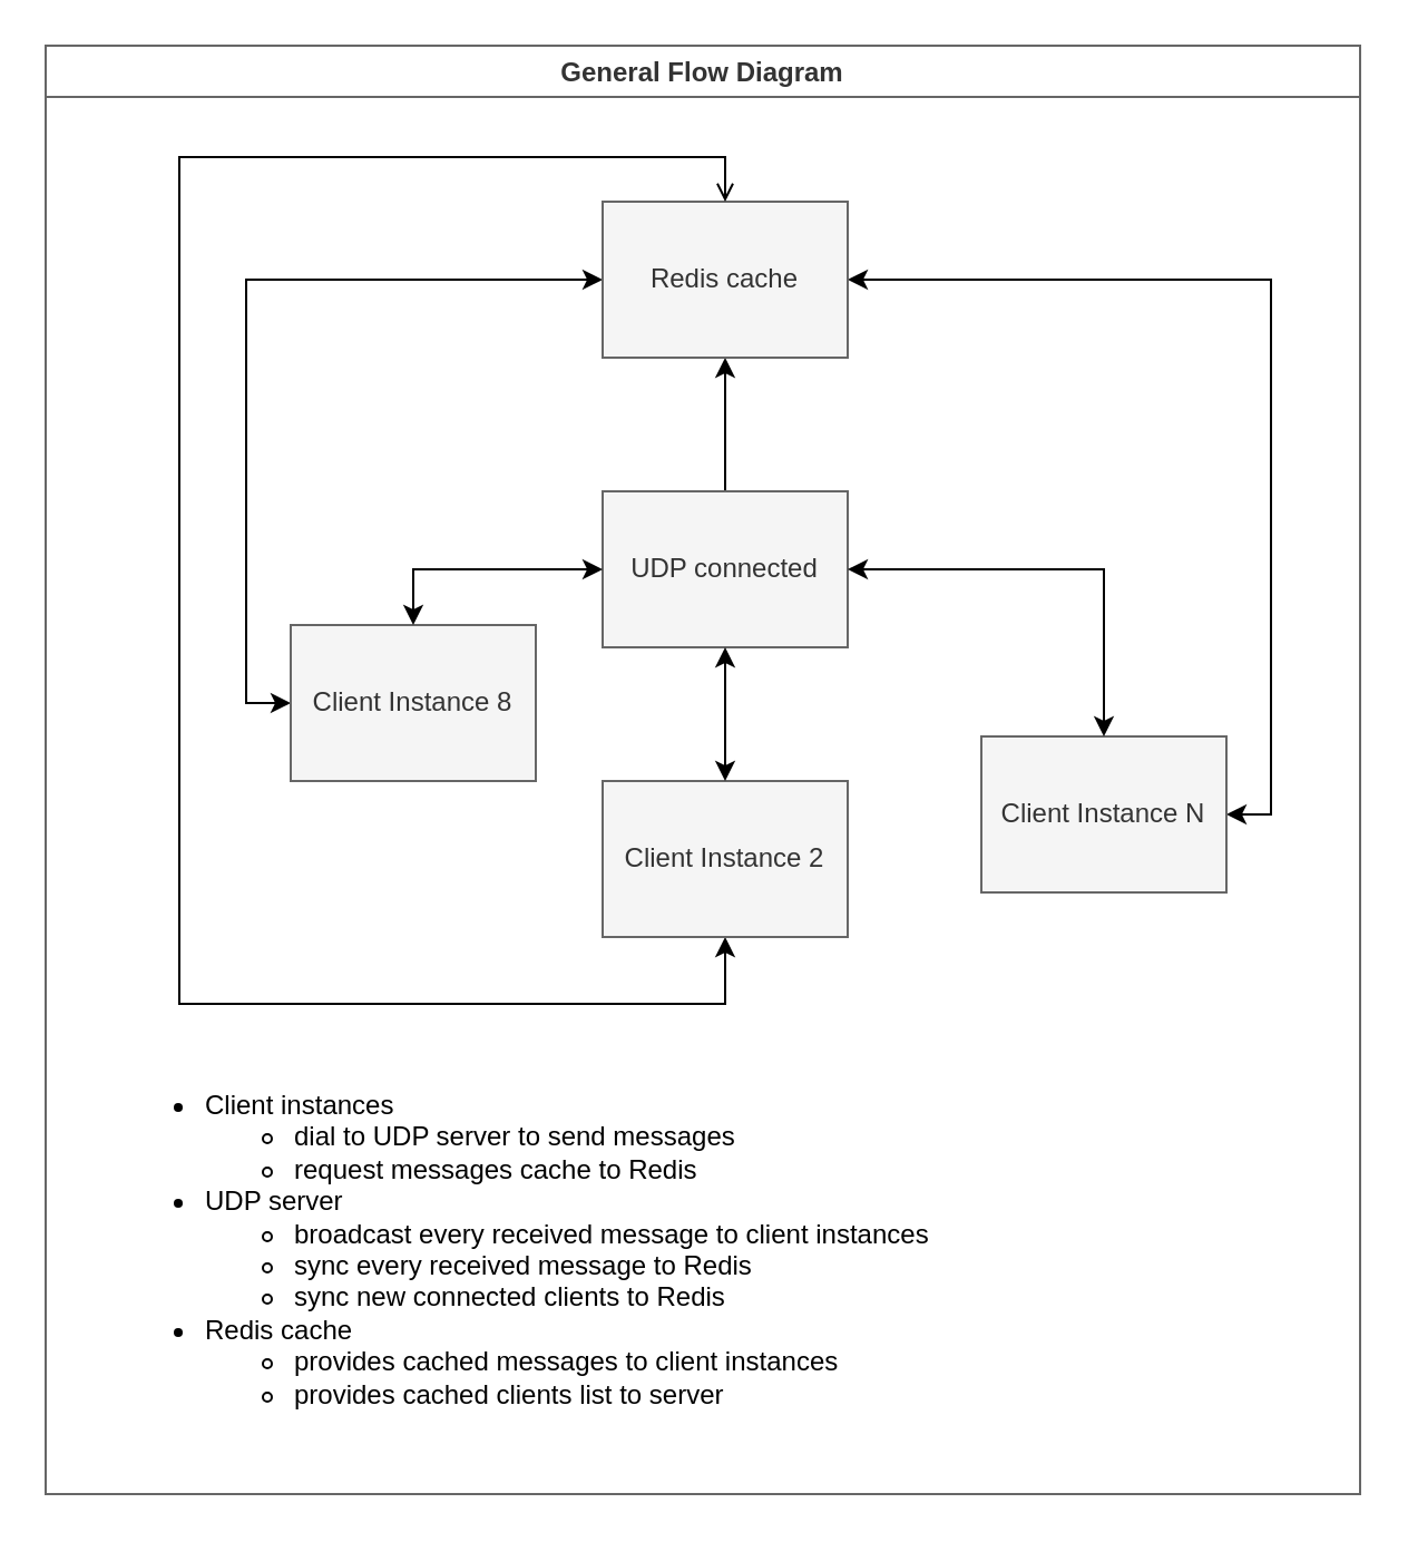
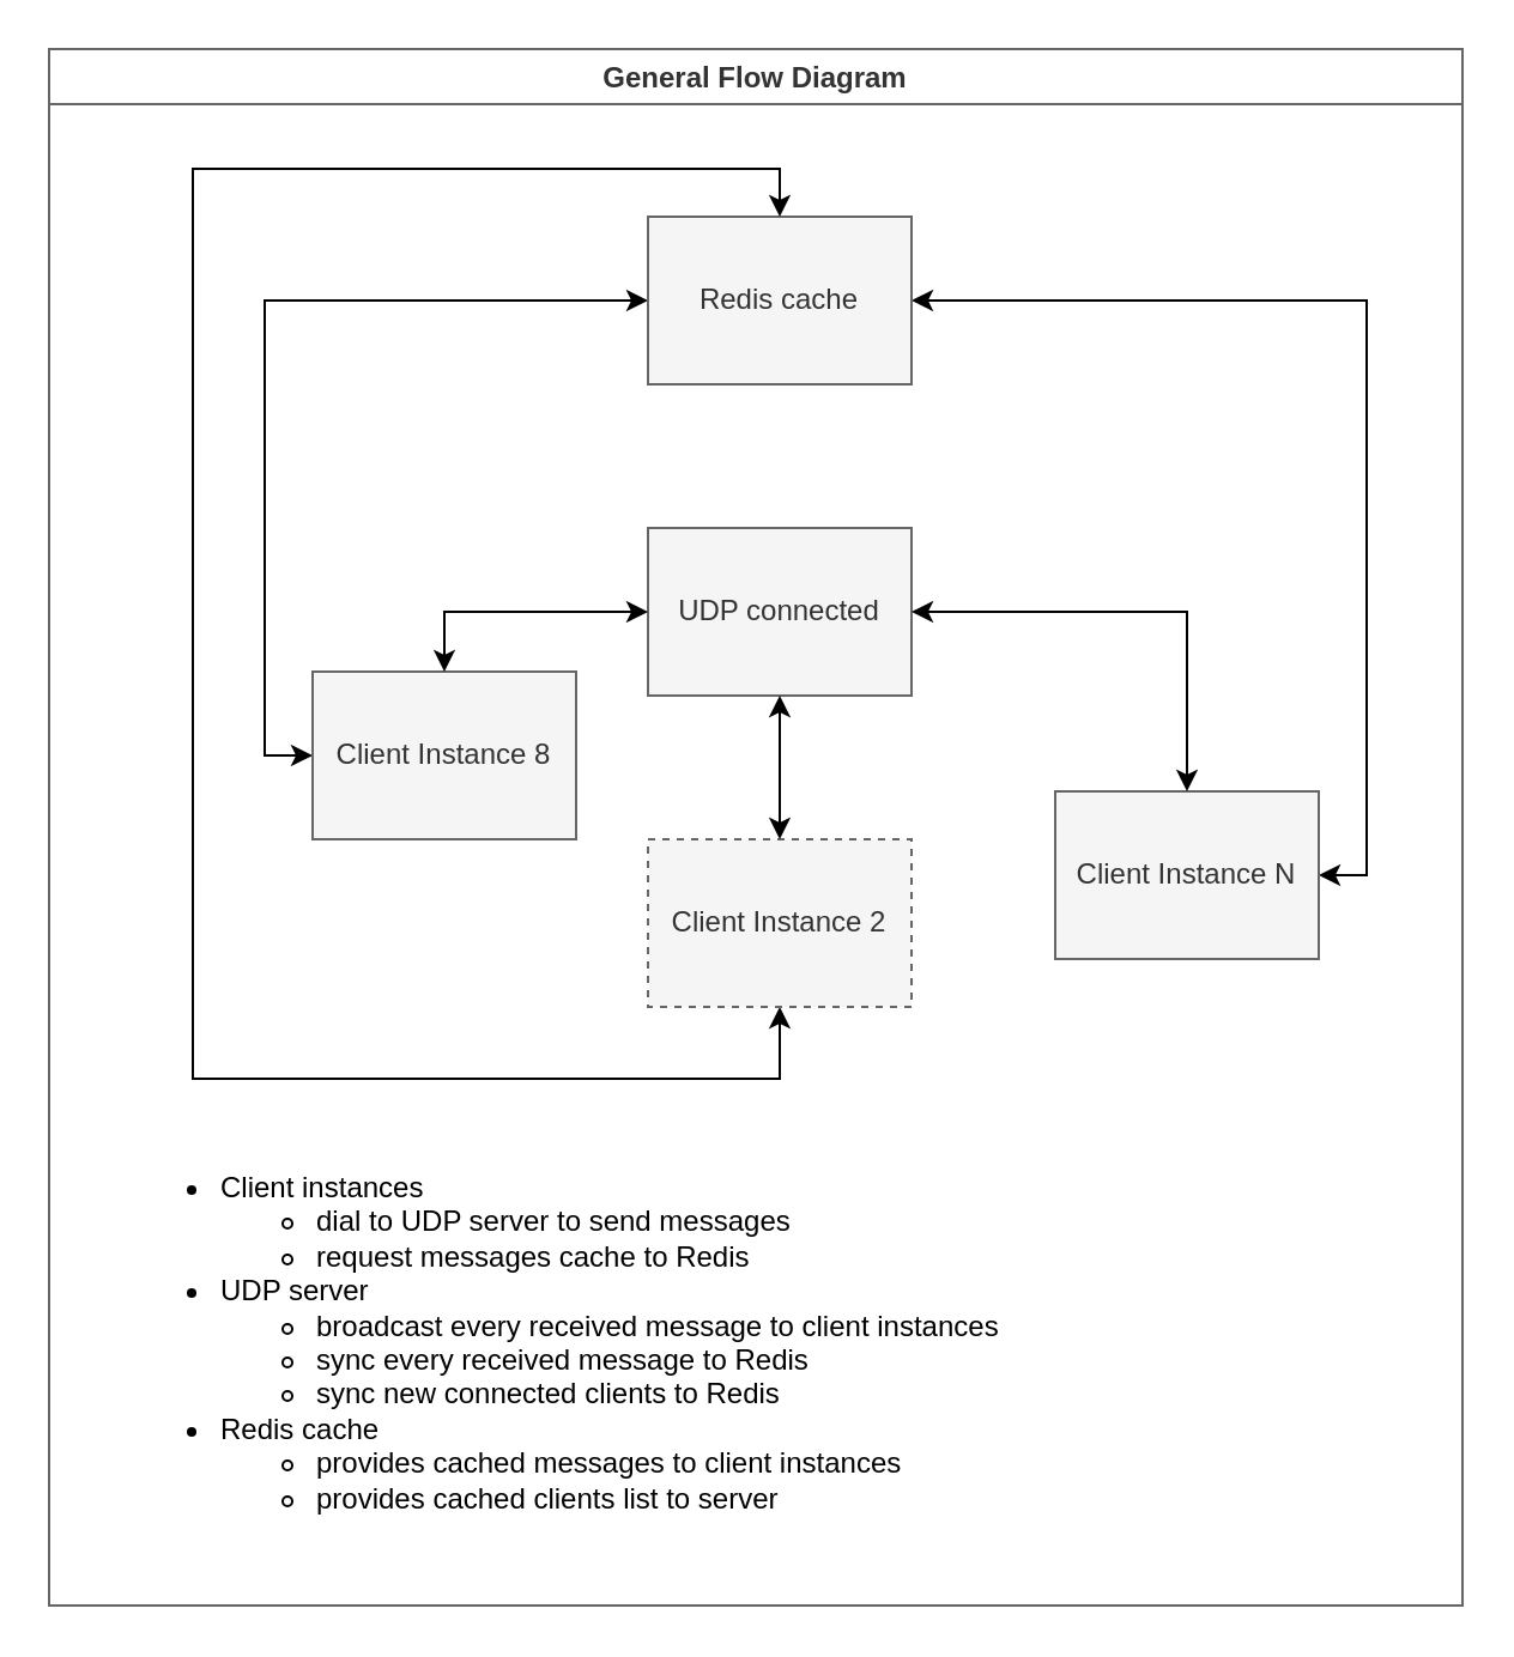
- <mxCell id="12" style="edgeStyle=orthogonalEdgeStyle;rounded=0;orthogonalLoop=1;jettySize=auto;html=1;exitX=0.5;exitY=1;exitDx=0;exitDy=0;entryX=0.5;entryY=0;entryDx=0;entryDy=0;startArrow=classic;startFill=1;endArrow=open;" edge="1" parent="2" source="13" target="9"><mxGeometry relative="1" as="geometry"><Array as="points"><mxPoint x="305" y="430" /><mxPoint x="60" y="430" /><mxPoint x="60" y="50" /><mxPoint x="305" y="50" /></Array></mxGeometry></mxCell>
+ <mxCell id="12" style="edgeStyle=orthogonalEdgeStyle;rounded=0;orthogonalLoop=1;jettySize=auto;html=1;exitX=0.5;exitY=1;exitDx=0;exitDy=0;entryX=0.5;entryY=0;entryDx=0;entryDy=0;startArrow=classic;startFill=1;" edge="1" parent="2" source="13" target="9"><mxGeometry relative="1" as="geometry"><Array as="points"><mxPoint x="305" y="430" /><mxPoint x="60" y="430" /><mxPoint x="60" y="50" /><mxPoint x="305" y="50" /></Array></mxGeometry></mxCell>
- <mxCell id="3" style="edgeStyle=none;rounded=0;orthogonalLoop=1;jettySize=auto;html=1;exitX=0.5;exitY=0;exitDx=0;exitDy=0;entryX=0.5;entryY=1;entryDx=0;entryDy=0;startArrow=none;startFill=0;" edge="1" parent="2" source="4" target="9"><mxGeometry relative="1" as="geometry" /></mxCell>
- <mxCell id="13" value="Client Instance 2" style="rounded=0;whiteSpace=wrap;html=1;fillColor=#f5f5f5;strokeColor=#666666;fontColor=#333333;" vertex="1" parent="2"><mxGeometry x="250" y="330" width="110" height="70" as="geometry" /></mxCell>
+ <mxCell id="13" value="Client Instance 2" style="rounded=0;whiteSpace=wrap;html=1;fillColor=#f5f5f5;strokeColor=#666666;fontColor=#333333;dashed=1;" vertex="1" parent="2"><mxGeometry x="250" y="330" width="110" height="70" as="geometry" /></mxCell>
